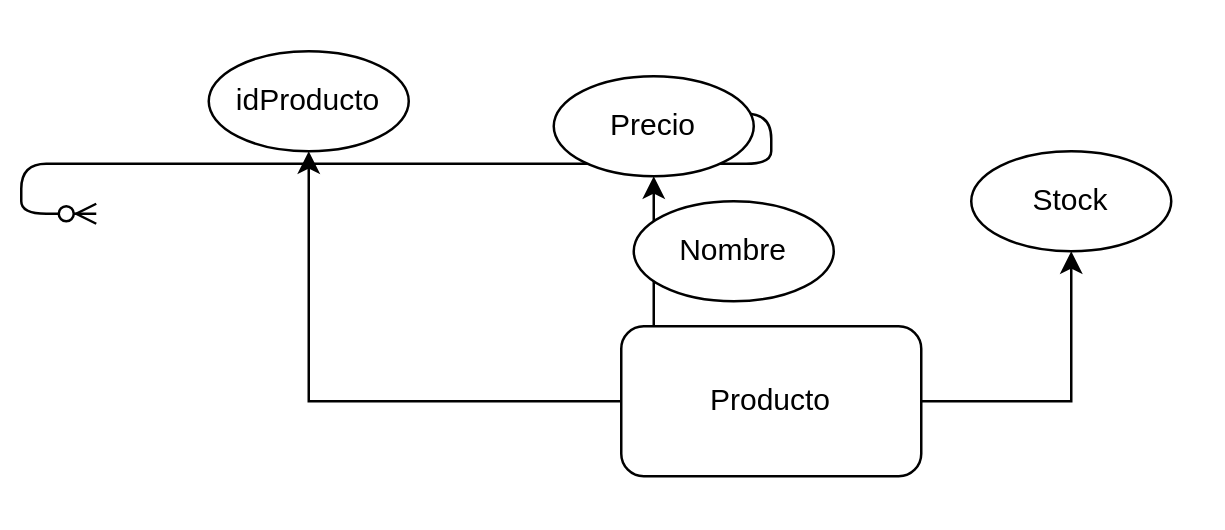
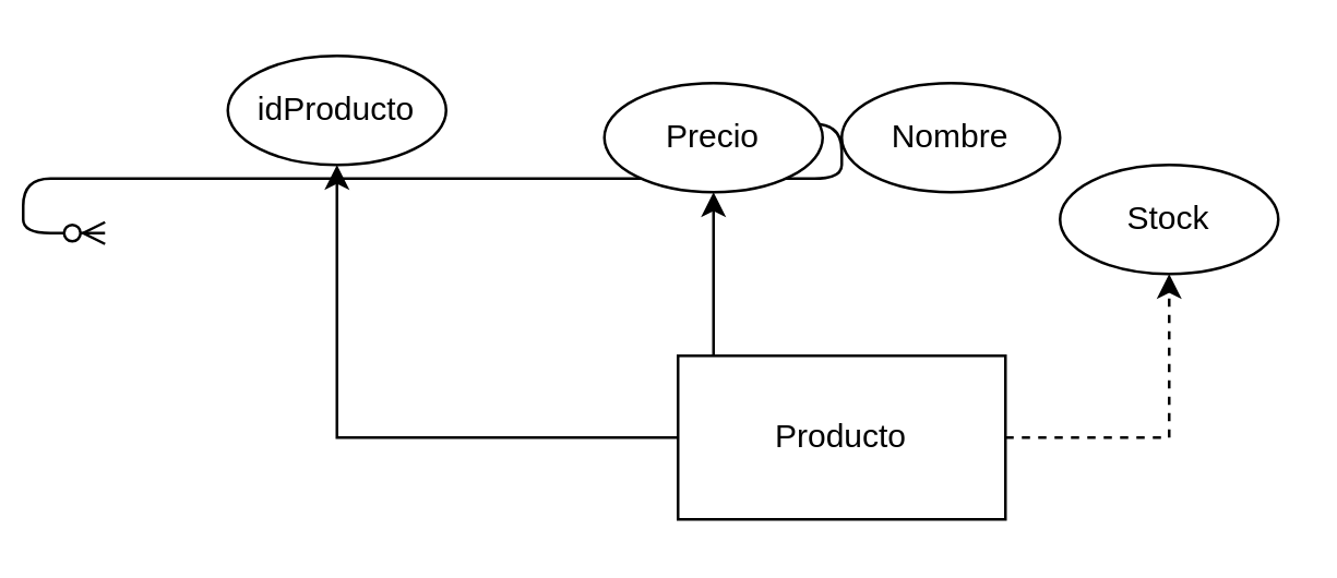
- <mxCell id="8" value="Nombre" style="ellipse;whiteSpace=wrap;html=1;" vertex="1" parent="1"><mxGeometry x="235" y="80" width="80" height="40" as="geometry" /></mxCell>
+ <mxCell id="8" value="Nombre" style="ellipse;whiteSpace=wrap;html=1;" vertex="1" parent="1"><mxGeometry x="290" y="30" width="80" height="40" as="geometry" /></mxCell>
- <mxCell id="6" value="Producto" style="whiteSpace=wrap;html=1;rounded=1;" vertex="1" parent="1"><mxGeometry x="230" y="130" width="120" height="60" as="geometry" /></mxCell>
+ <mxCell id="6" value="Producto" style="rounded=0;whiteSpace=wrap;html=1;" vertex="1" parent="1"><mxGeometry x="230" y="130" width="120" height="60" as="geometry" /></mxCell>
- <mxCell id="3" style="edgeStyle=orthogonalEdgeStyle;rounded=0;orthogonalLoop=1;jettySize=auto;html=1;exitX=1;exitY=0.5;exitDx=0;exitDy=0;" edge="1" parent="1" source="6" target="7"><mxGeometry relative="1" as="geometry" /></mxCell>
+ <mxCell id="3" style="edgeStyle=orthogonalEdgeStyle;rounded=0;orthogonalLoop=1;jettySize=auto;html=1;exitX=1;exitY=0.5;exitDx=0;exitDy=0;dashed=1;" edge="1" parent="1" source="6" target="7"><mxGeometry relative="1" as="geometry" /></mxCell>
